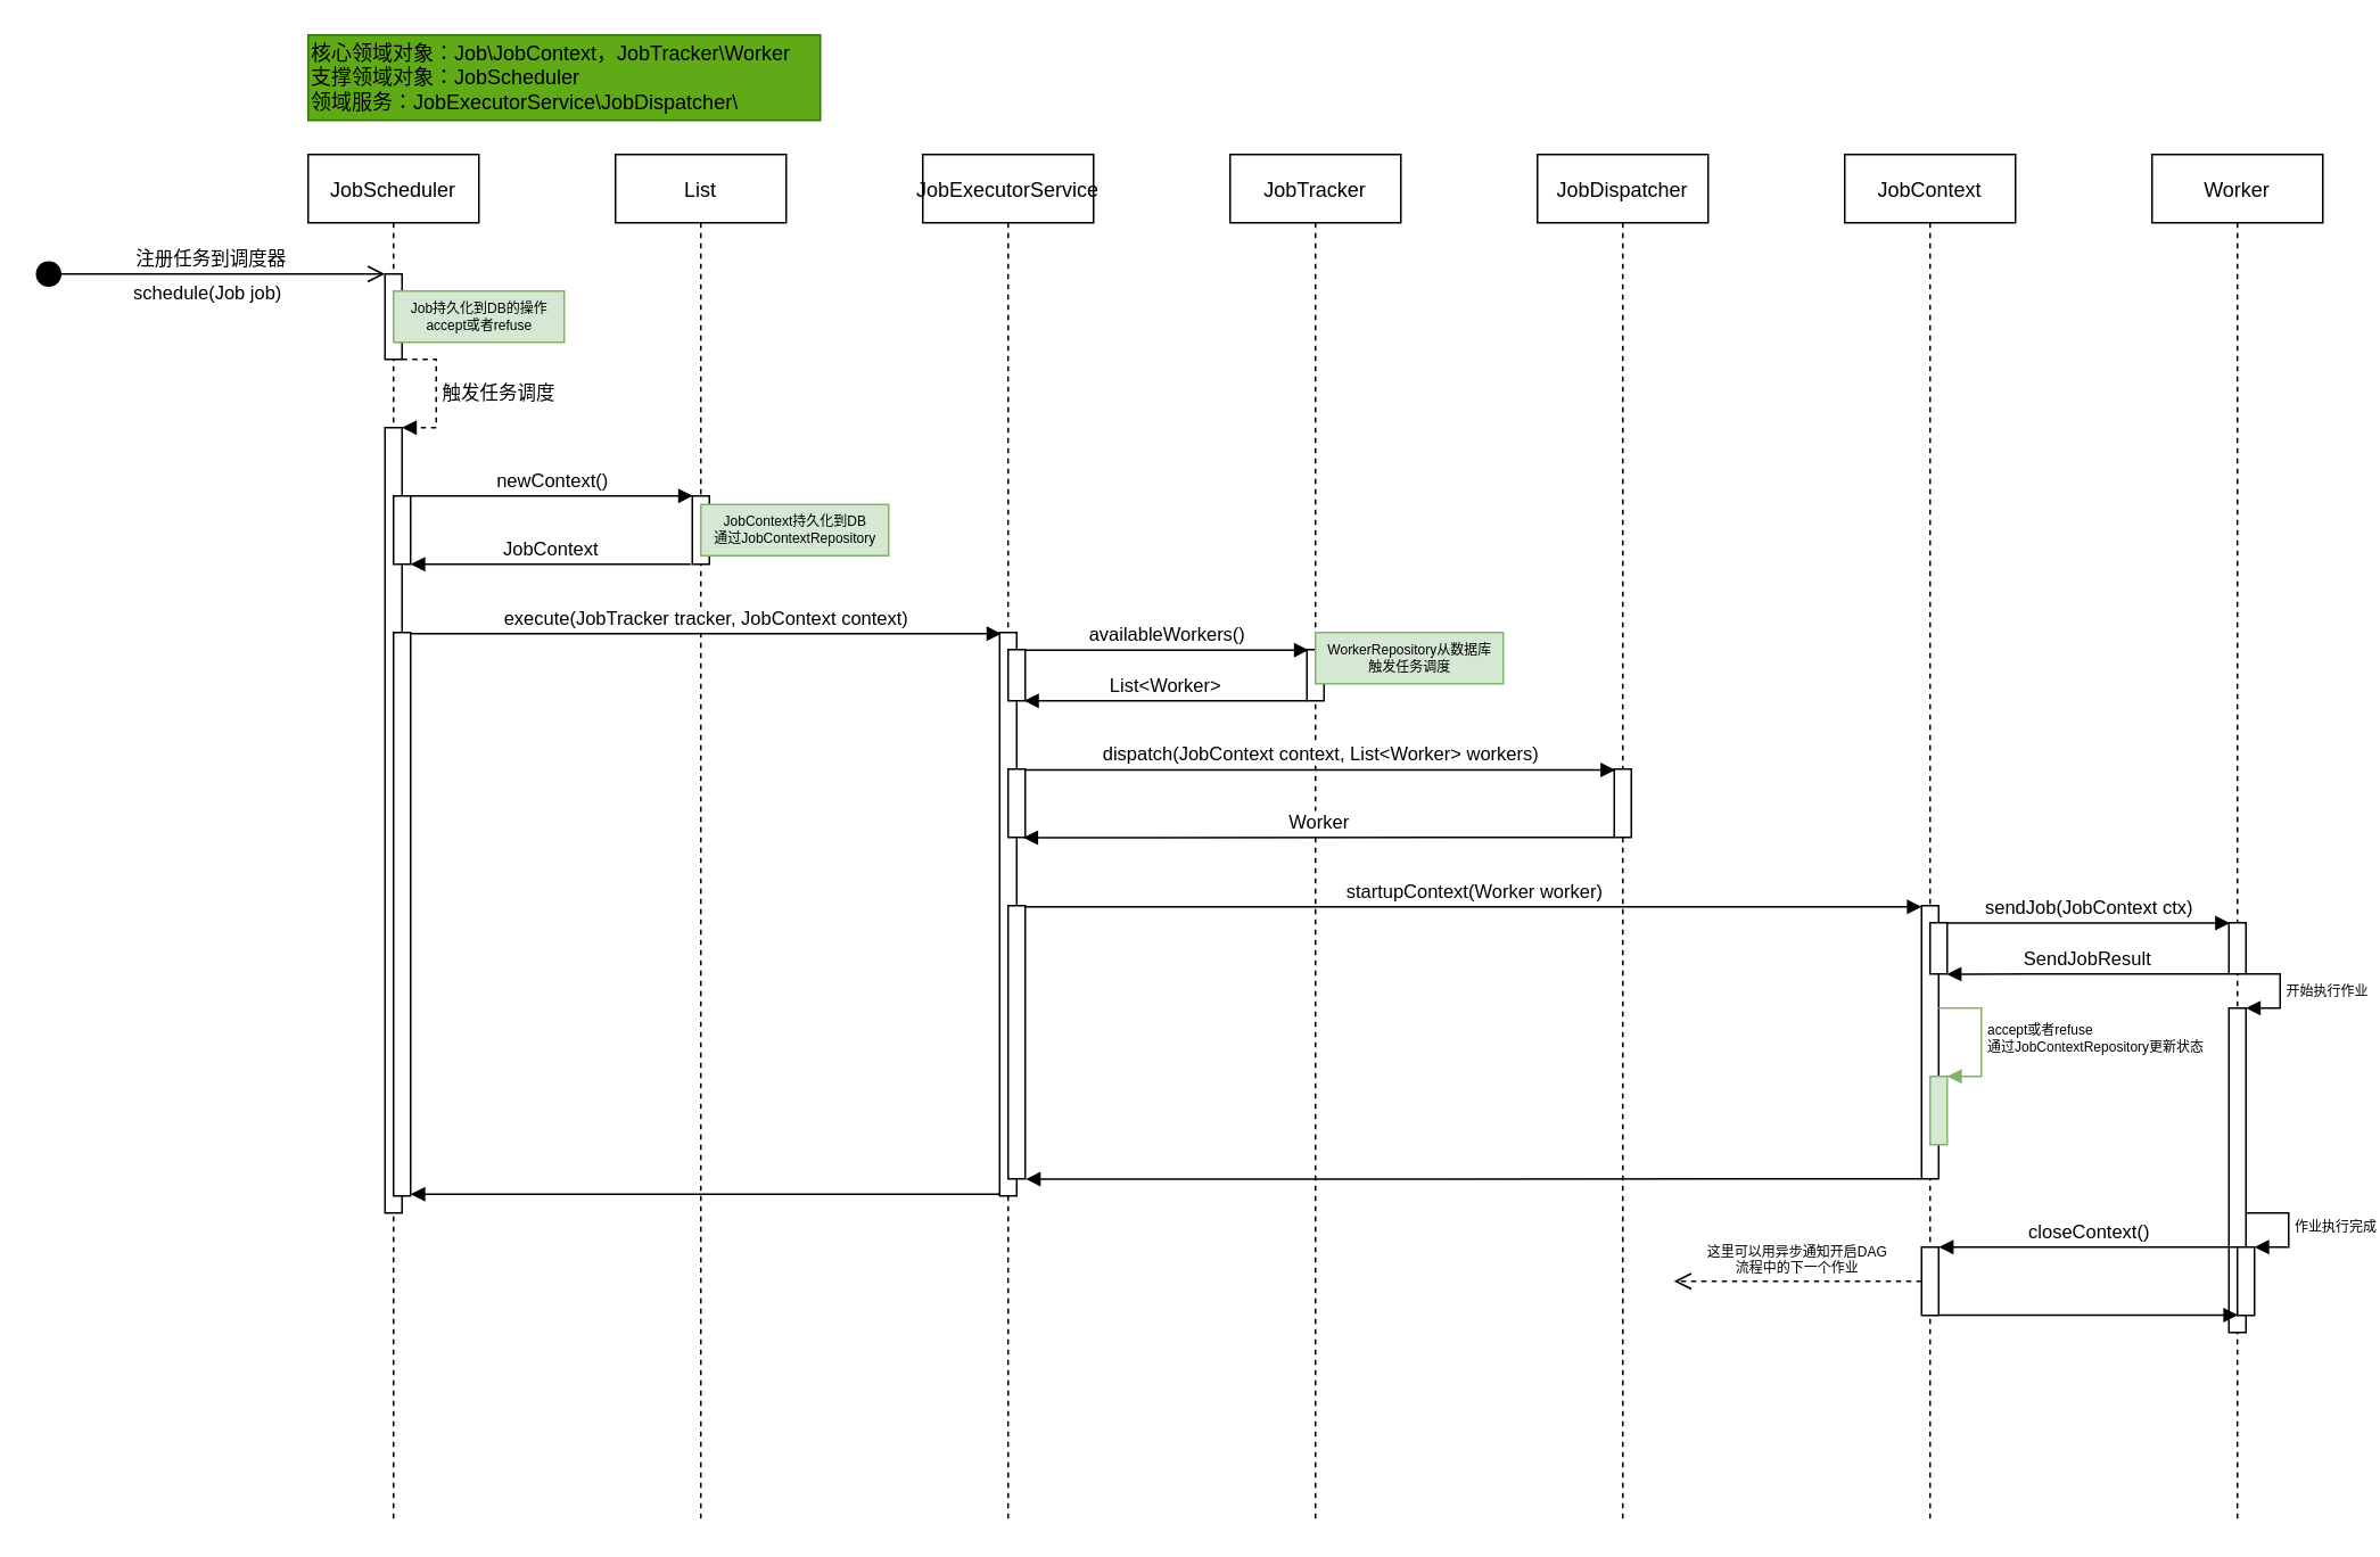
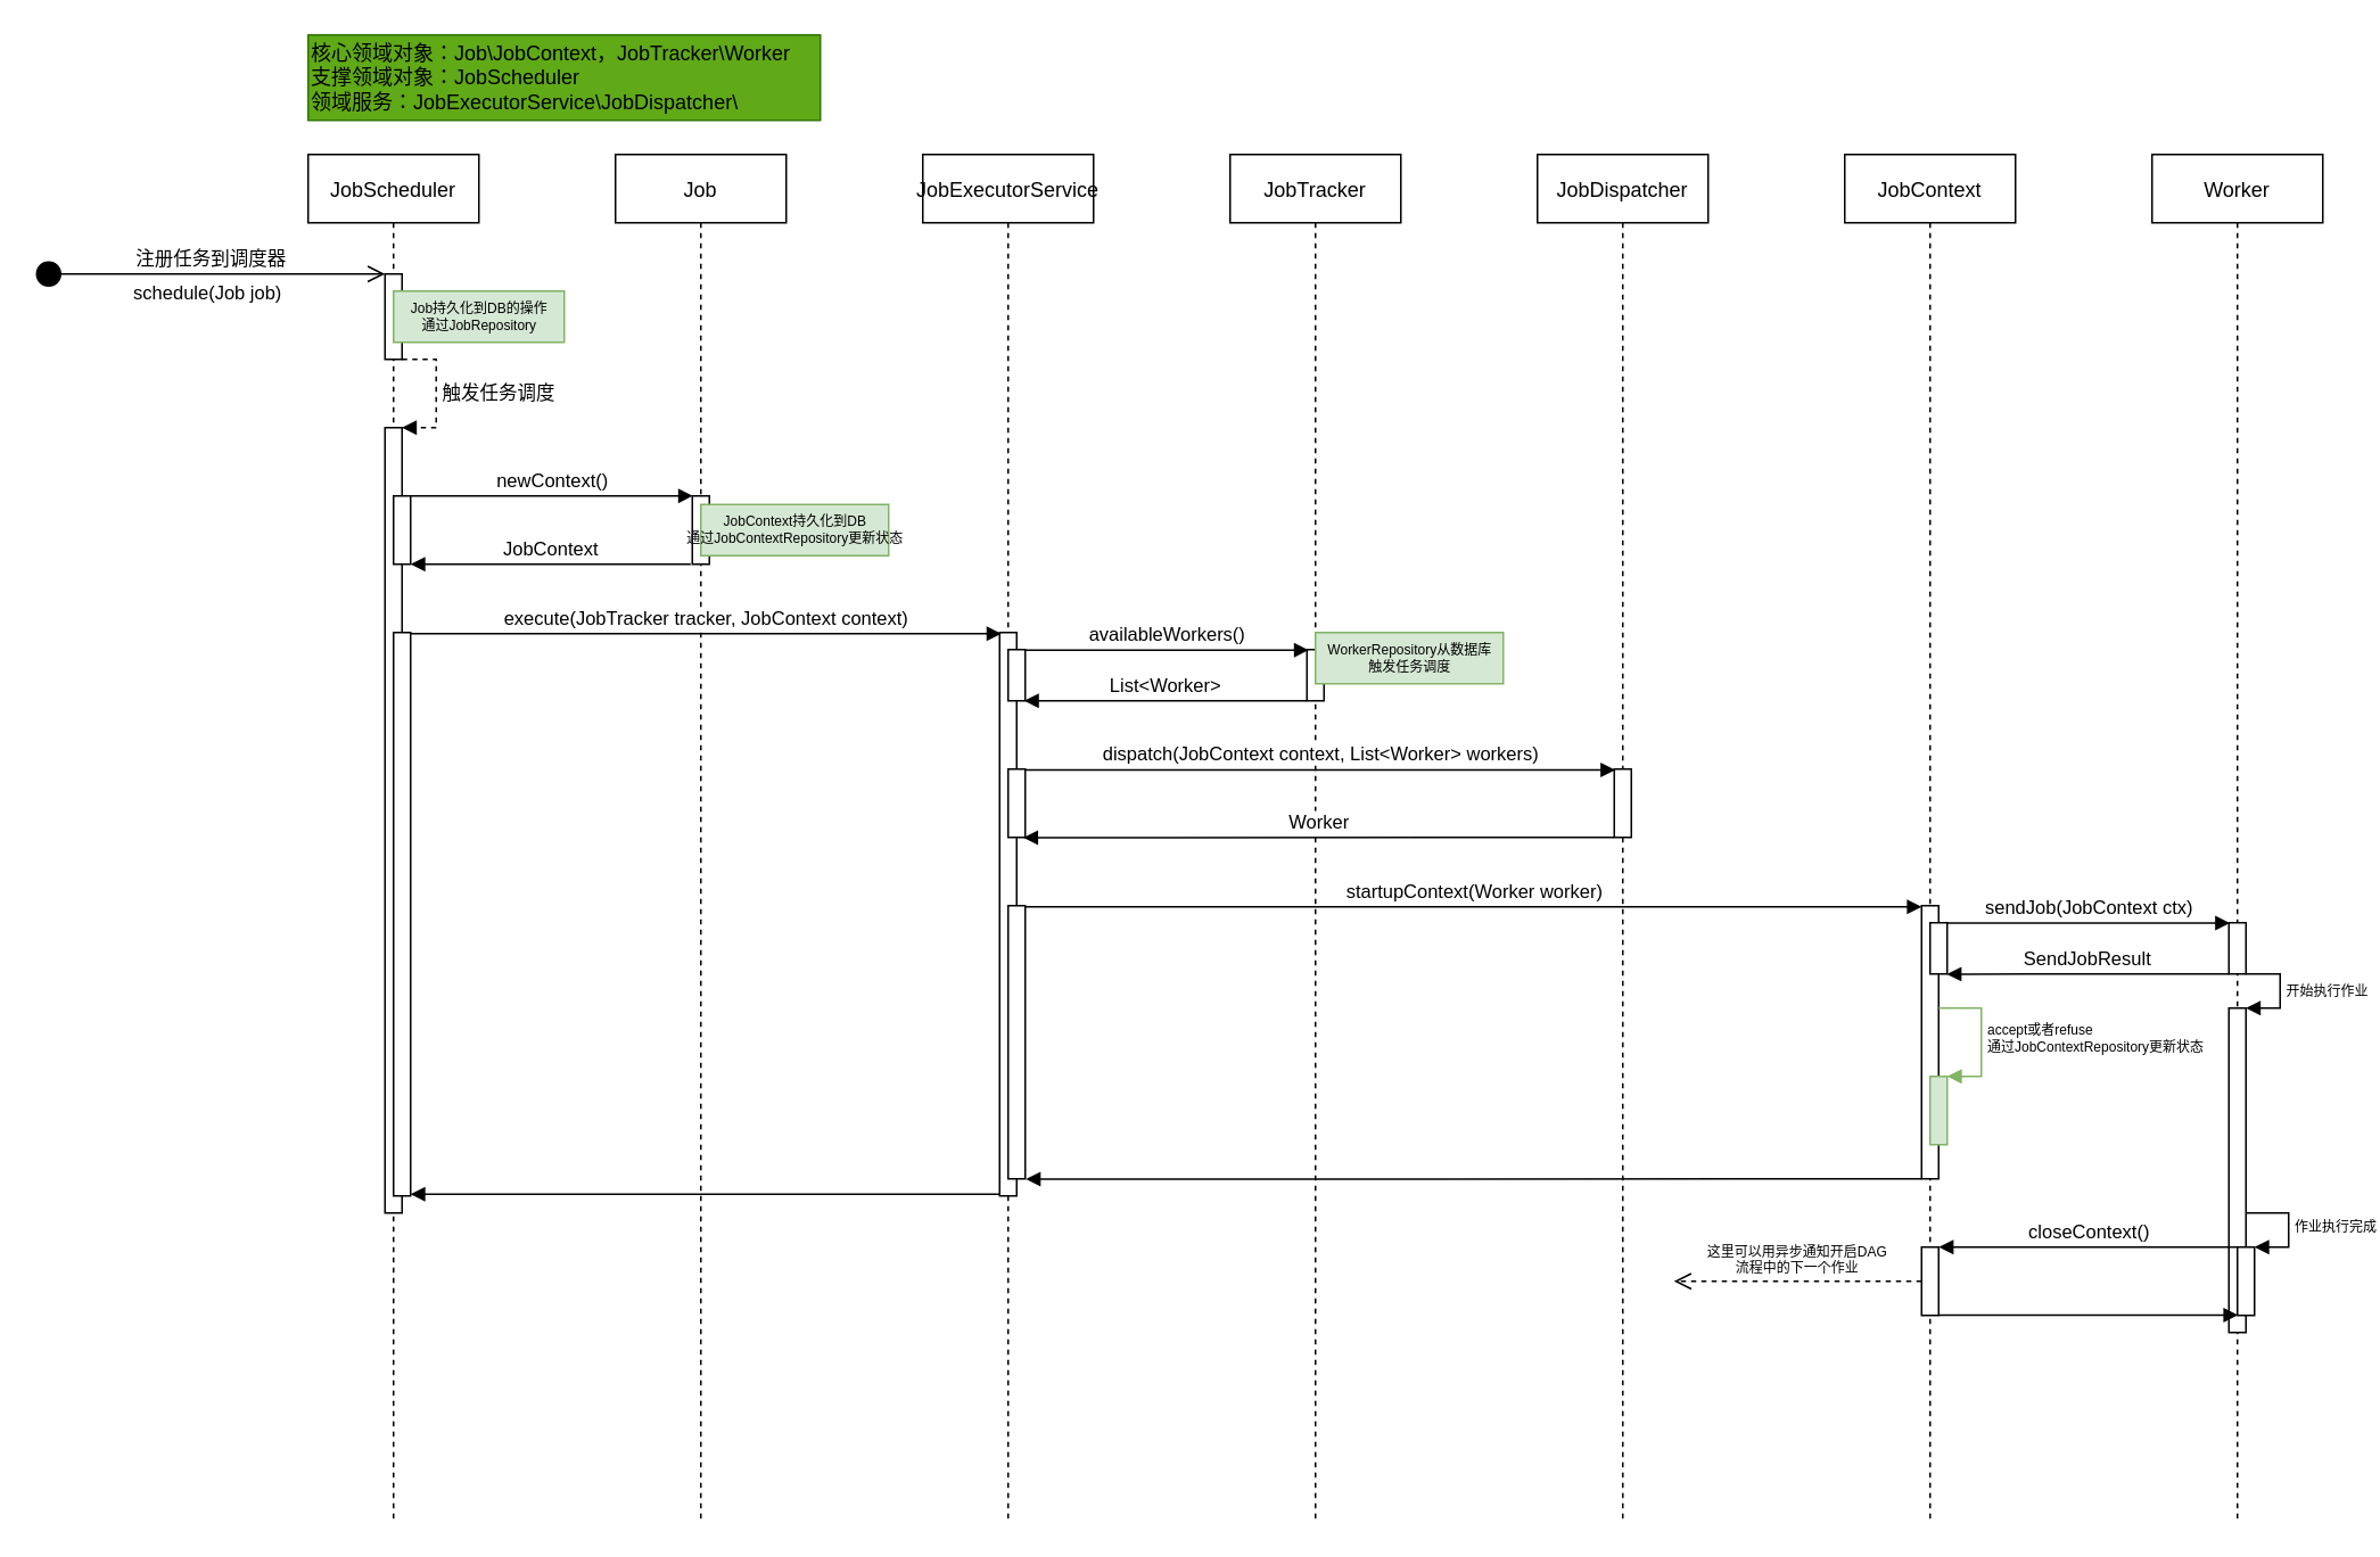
- <mxCell id="22" value="List" style="shape=umlLifeline;perimeter=lifelinePerimeter;container=1;collapsible=0;recursiveResize=0;rounded=0;shadow=0;strokeWidth=1;" parent="1" vertex="1"><mxGeometry x="360" y="90" width="100" height="800" as="geometry" /></mxCell>
+ <mxCell id="22" value="Job" style="shape=umlLifeline;perimeter=lifelinePerimeter;container=1;collapsible=0;recursiveResize=0;rounded=0;shadow=0;strokeWidth=1;" parent="1" vertex="1"><mxGeometry x="360" y="90" width="100" height="800" as="geometry" /></mxCell>
- <mxCell id="35" value="Job持久化到DB的操作&lt;br style=&quot;font-size: 8px;&quot;&gt;accept或者refuse" style="text;html=1;align=center;verticalAlign=middle;resizable=0;points=[];autosize=1;fillColor=#d5e8d4;strokeColor=#82b366;fontSize=8;fontColor=#000000;" parent="1" vertex="1"><mxGeometry x="230" y="170" width="100" height="30" as="geometry" /></mxCell>
+ <mxCell id="35" value="Job持久化到DB的操作&lt;br style=&quot;font-size: 8px;&quot;&gt;通过JobRepository" style="text;html=1;align=center;verticalAlign=middle;resizable=0;points=[];autosize=1;fillColor=#d5e8d4;strokeColor=#82b366;fontSize=8;fontColor=#000000;" parent="1" vertex="1"><mxGeometry x="230" y="170" width="100" height="30" as="geometry" /></mxCell>
- <mxCell id="36" value="JobContext持久化到DB&lt;br style=&quot;font-size: 8px;&quot;&gt;通过JobContextRepository" style="text;html=1;align=center;verticalAlign=middle;resizable=0;points=[];autosize=1;fillColor=#d5e8d4;strokeColor=#82b366;fontSize=8;fontColor=#000000;" parent="1" vertex="1"><mxGeometry x="410" y="295" width="110" height="30" as="geometry" /></mxCell>
+ <mxCell id="36" value="JobContext持久化到DB&lt;br style=&quot;font-size: 8px;&quot;&gt;通过JobContextRepository更新状态" style="text;html=1;align=center;verticalAlign=middle;resizable=0;points=[];autosize=1;fillColor=#d5e8d4;strokeColor=#82b366;fontSize=8;fontColor=#000000;" parent="1" vertex="1"><mxGeometry x="410" y="295" width="110" height="30" as="geometry" /></mxCell>
